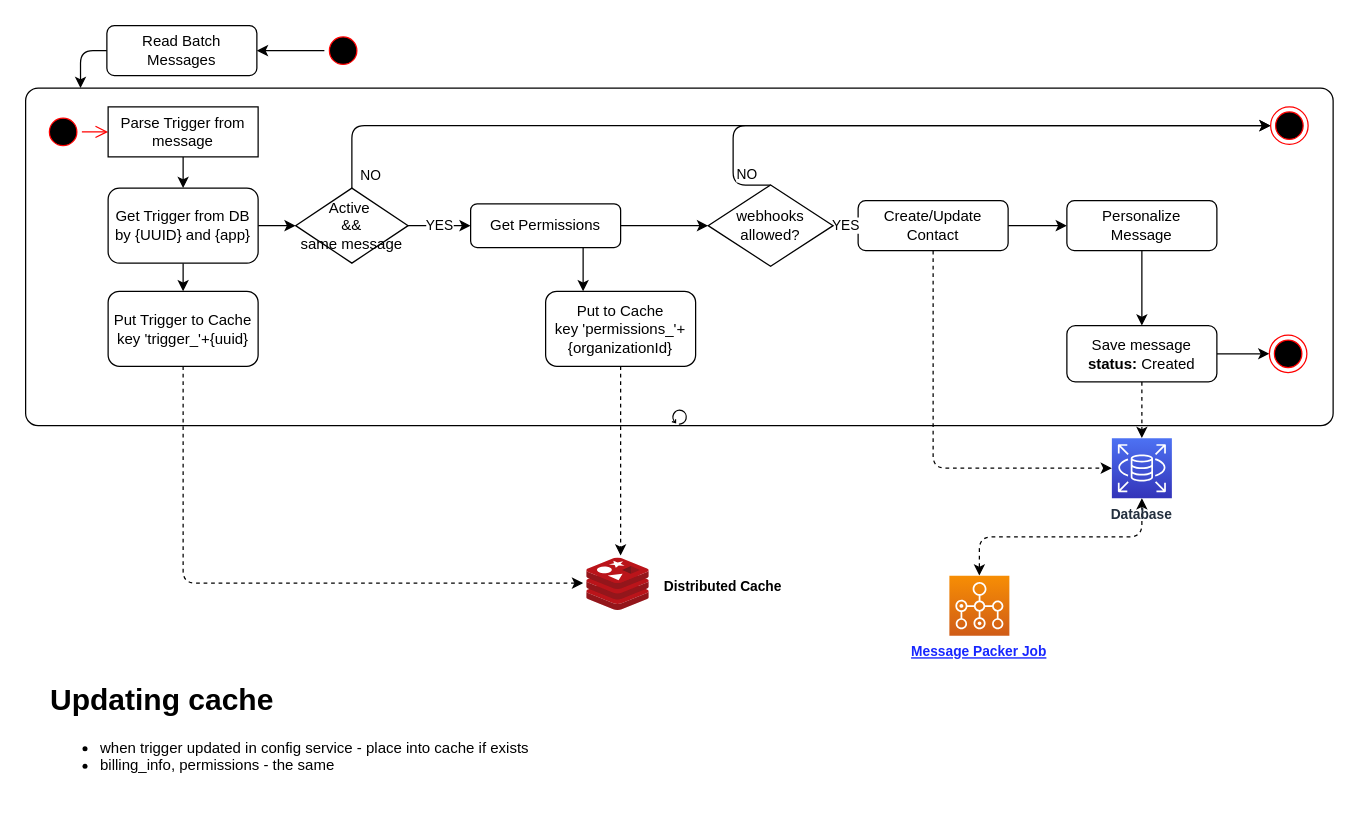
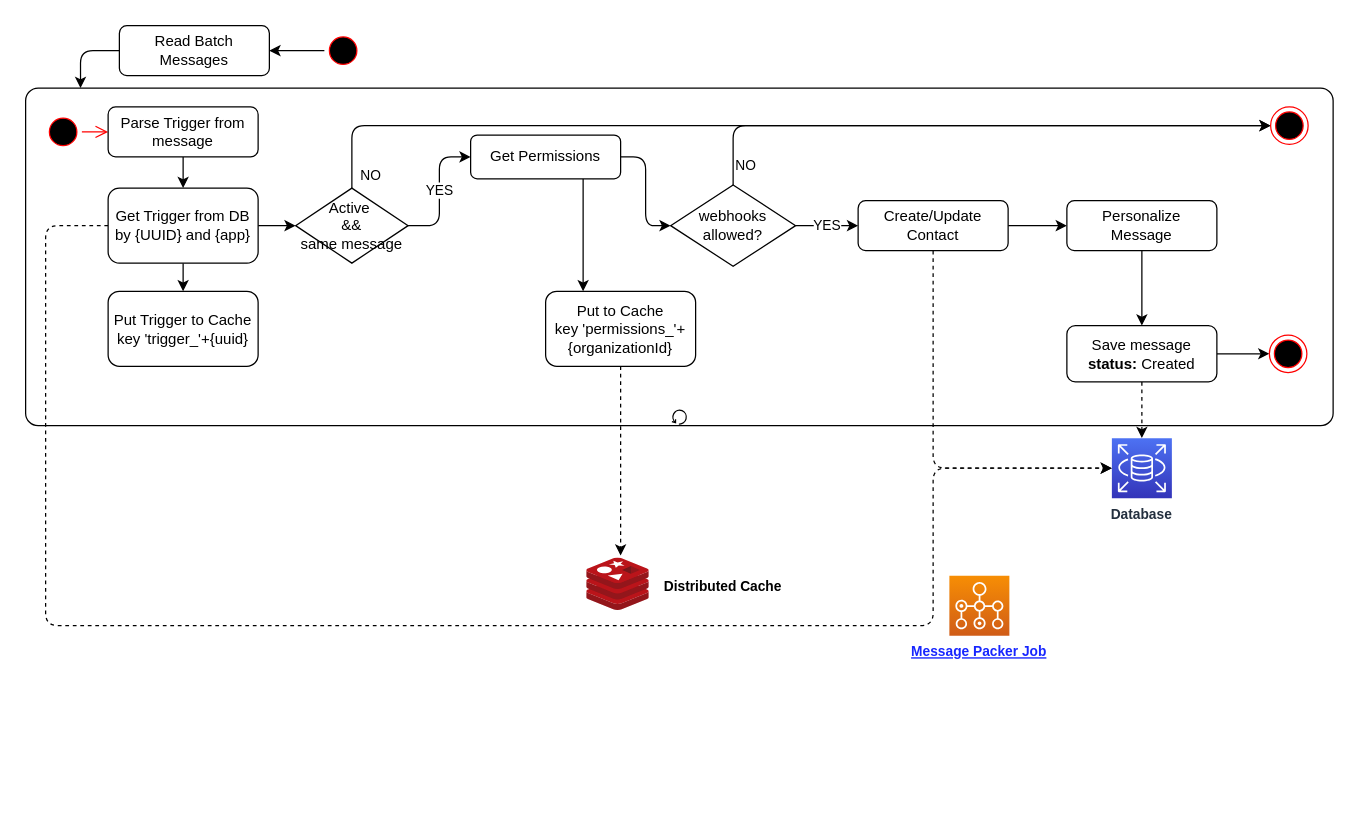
- <mxCell id="3" value="Read Batch Messages" style="rounded=1;whiteSpace=wrap;html=1;" parent="1" vertex="1"><mxGeometry x="85" y="20" width="120" height="40" as="geometry" /></mxCell>
+ <mxCell id="3" value="Read Batch Messages" style="rounded=1;whiteSpace=wrap;html=1;" parent="1" vertex="1"><mxGeometry x="95" y="20" width="120" height="40" as="geometry" /></mxCell>
- <mxCell id="8" value="Parse Trigger from message" style="whiteSpace=wrap;html=1;rounded=0;" parent="1" vertex="1"><mxGeometry x="86" y="85" width="120" height="40" as="geometry" /></mxCell>
+ <mxCell id="8" value="Parse Trigger from message" style="rounded=1;whiteSpace=wrap;html=1;" parent="1" vertex="1"><mxGeometry x="86" y="85" width="120" height="40" as="geometry" /></mxCell>
- <mxCell id="30" value="Get Permissions" style="rounded=1;whiteSpace=wrap;html=1;" parent="1" vertex="1"><mxGeometry x="376" y="162.5" width="120" height="35" as="geometry" /></mxCell>
+ <mxCell id="30" value="Get Permissions" style="rounded=1;whiteSpace=wrap;html=1;" parent="1" vertex="1"><mxGeometry x="376" y="107.5" width="120" height="35" as="geometry" /></mxCell>
- <mxCell id="40" value="webhooks&lt;br&gt;allowed?" style="rhombus;whiteSpace=wrap;html=1;" parent="1" vertex="1"><mxGeometry x="566" y="147.5" width="100" height="65" as="geometry" /></mxCell>
+ <mxCell id="40" value="webhooks&lt;br&gt;allowed?" style="rhombus;whiteSpace=wrap;html=1;" parent="1" vertex="1"><mxGeometry x="536" y="147.5" width="100" height="65" as="geometry" /></mxCell>
- <mxCell id="17" value="" style="edgeStyle=orthogonalEdgeStyle;rounded=1;orthogonalLoop=1;jettySize=auto;html=1;startArrow=classic;startFill=1;dashed=1;entryX=0.5;entryY=0;entryDx=0;entryDy=0;entryPerimeter=0;exitX=0.5;exitY=1;exitDx=0;exitDy=0;exitPerimeter=0;" parent="1" source="21" target="20" edge="1"><mxGeometry relative="1" as="geometry"><mxPoint x="1013" y="430" as="targetPoint" /></mxGeometry></mxCell>
- <mxCell id="26" style="edgeStyle=orthogonalEdgeStyle;rounded=1;orthogonalLoop=1;jettySize=auto;html=1;exitX=0.5;exitY=1;exitDx=0;exitDy=0;entryX=-0.06;entryY=0.476;entryDx=0;entryDy=0;entryPerimeter=0;dashed=1;" parent="1" source="27" target="19" edge="1"><mxGeometry relative="1" as="geometry"><Array as="points"><mxPoint x="146" y="466" /></Array></mxGeometry></mxCell>
+ <mxCell id="23" style="edgeStyle=orthogonalEdgeStyle;rounded=1;orthogonalLoop=1;jettySize=auto;html=1;exitX=0;exitY=0.5;exitDx=0;exitDy=0;dashed=1;entryX=0;entryY=0.5;entryDx=0;entryDy=0;entryPerimeter=0;" parent="1" source="25" target="21" edge="1"><mxGeometry relative="1" as="geometry"><mxPoint x="786" y="410" as="targetPoint" /><Array as="points"><mxPoint x="36" y="180" /><mxPoint x="36" y="500" /><mxPoint x="746" y="500" /><mxPoint x="746" y="374" /></Array></mxGeometry></mxCell>
- <mxCell id="42" value="&lt;h1&gt;Updating cache&lt;/h1&gt;&lt;p&gt;&lt;/p&gt;&lt;ul&gt;&lt;li&gt;when trigger updated in config service - place into cache if exists&lt;/li&gt;&lt;li&gt;billing_info, permissions - the same&lt;/li&gt;&lt;/ul&gt;&lt;p&gt;&lt;/p&gt;" style="text;html=1;strokeColor=none;fillColor=none;spacing=5;spacingTop=-20;whiteSpace=wrap;overflow=hidden;rounded=0;" parent="1" vertex="1"><mxGeometry x="35" y="540" width="681" height="90" as="geometry" /></mxCell>
